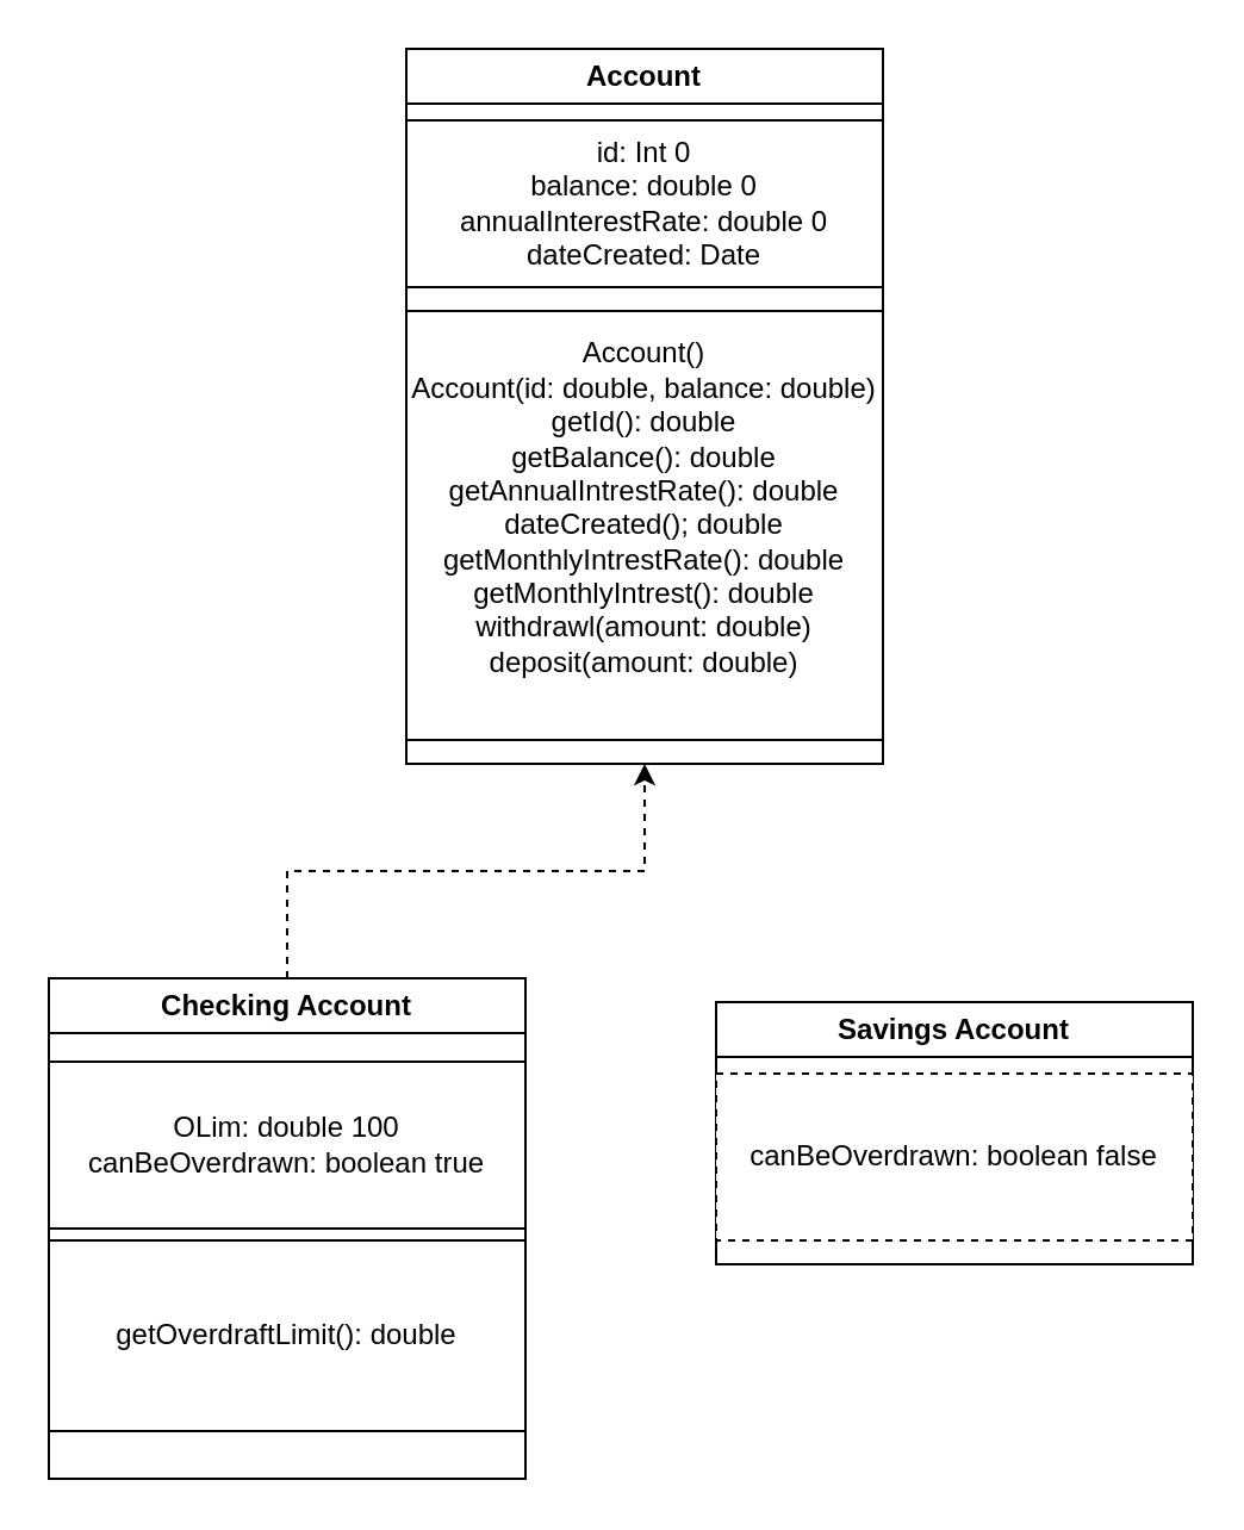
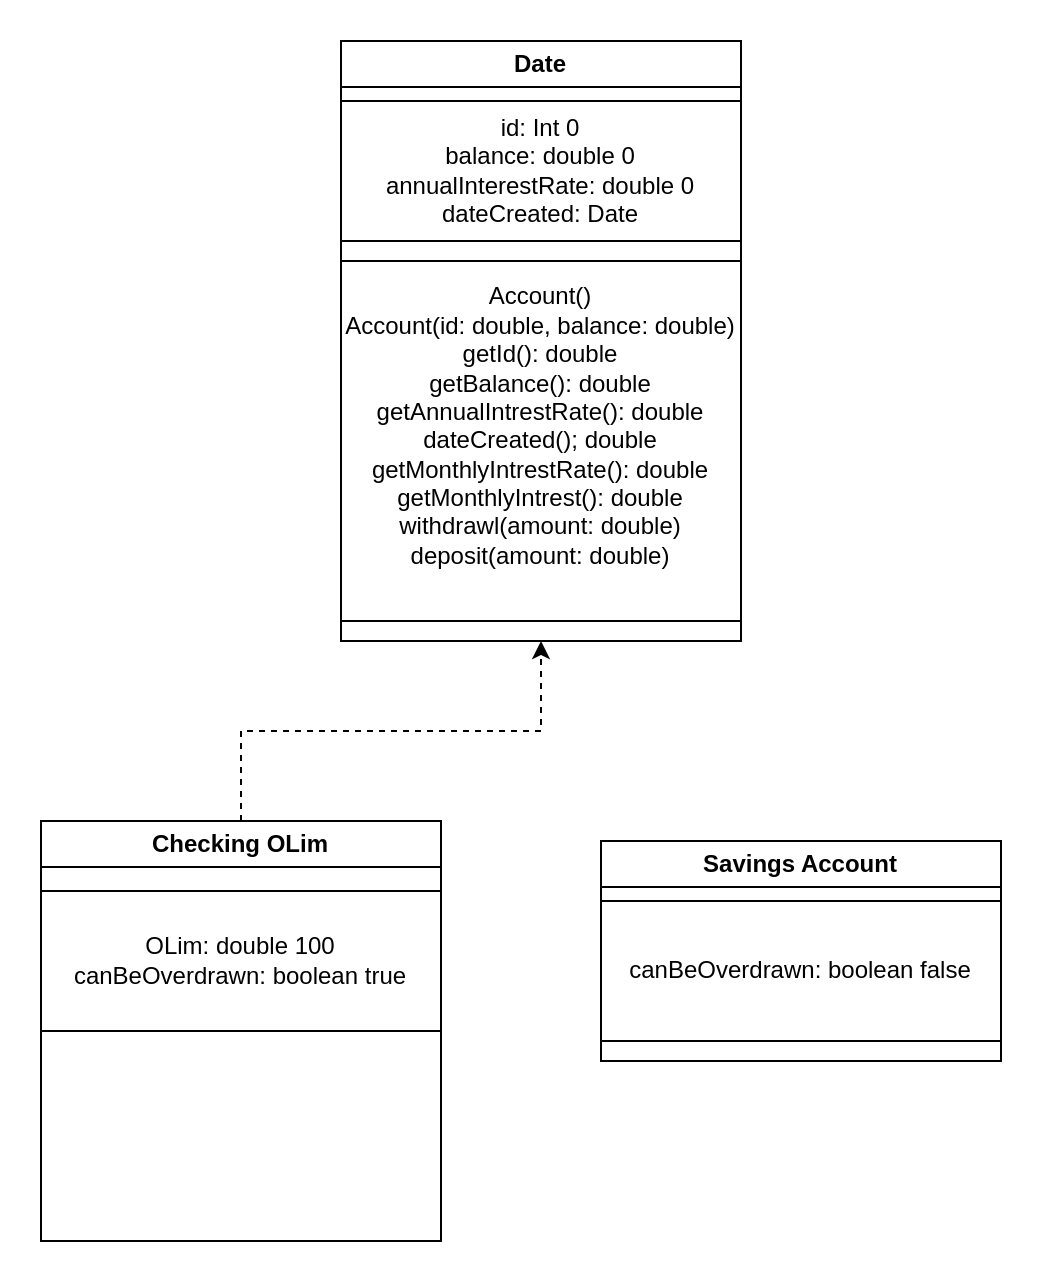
- <mxCell id="2" value="Account" style="swimlane;whiteSpace=wrap;html=1;" parent="1" vertex="1"><mxGeometry x="170" y="20" width="200" height="300" as="geometry" /></mxCell>
+ <mxCell id="2" value="Date" style="swimlane;whiteSpace=wrap;html=1;" parent="1" vertex="1"><mxGeometry x="170" y="20" width="200" height="300" as="geometry" /></mxCell>
- <mxCell id="6" value="Checking Account" style="swimlane;whiteSpace=wrap;html=1;" vertex="1" parent="1"><mxGeometry x="20" y="410" width="200" height="210" as="geometry" /></mxCell>
+ <mxCell id="6" value="Checking OLim" style="swimlane;whiteSpace=wrap;html=1;" vertex="1" parent="1"><mxGeometry x="20" y="410" width="200" height="210" as="geometry" /></mxCell>
- <mxCell id="10" value="&lt;div&gt;canBeOverdrawn: boolean false&lt;/div&gt;" style="rounded=0;whiteSpace=wrap;html=1;align=center;dashed=1;" vertex="1" parent="9"><mxGeometry y="30" width="200" height="70" as="geometry" /></mxCell>
+ <mxCell id="10" value="&lt;div&gt;canBeOverdrawn: boolean false&lt;/div&gt;" style="rounded=0;whiteSpace=wrap;html=1;align=center;" vertex="1" parent="9"><mxGeometry y="30" width="200" height="70" as="geometry" /></mxCell>
- <mxCell id="8" value="&lt;div&gt;getOverdraftLimit(): double&lt;/div&gt;" style="rounded=0;whiteSpace=wrap;html=1;" vertex="1" parent="6"><mxGeometry y="110" width="200" height="80" as="geometry" /></mxCell>
